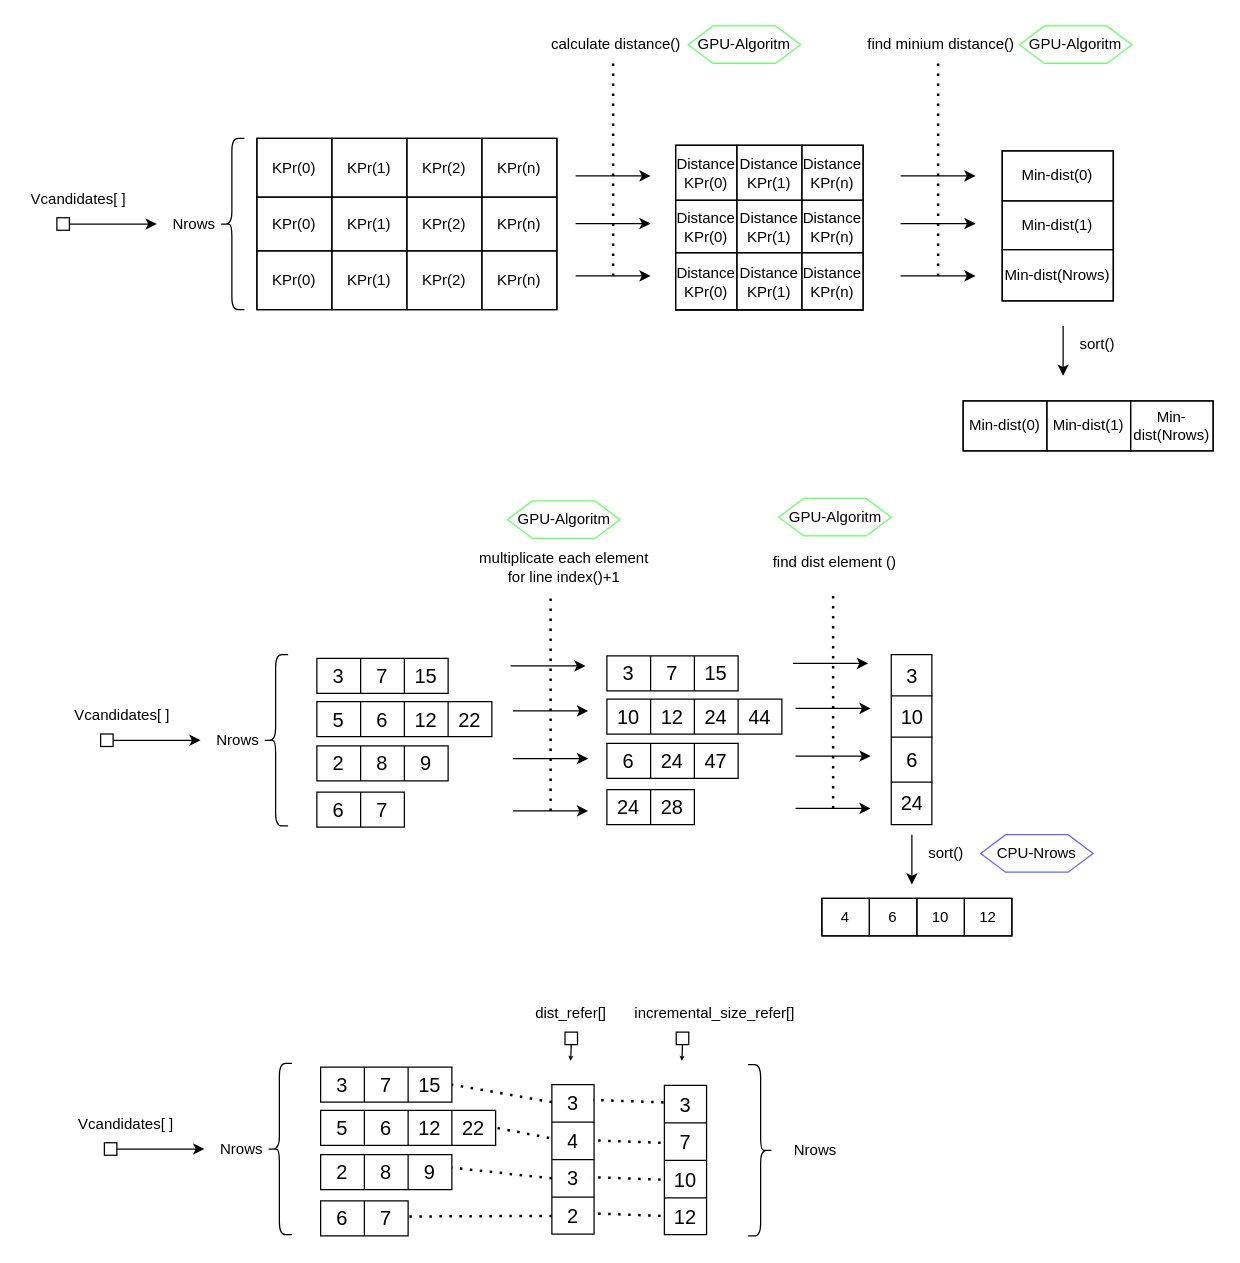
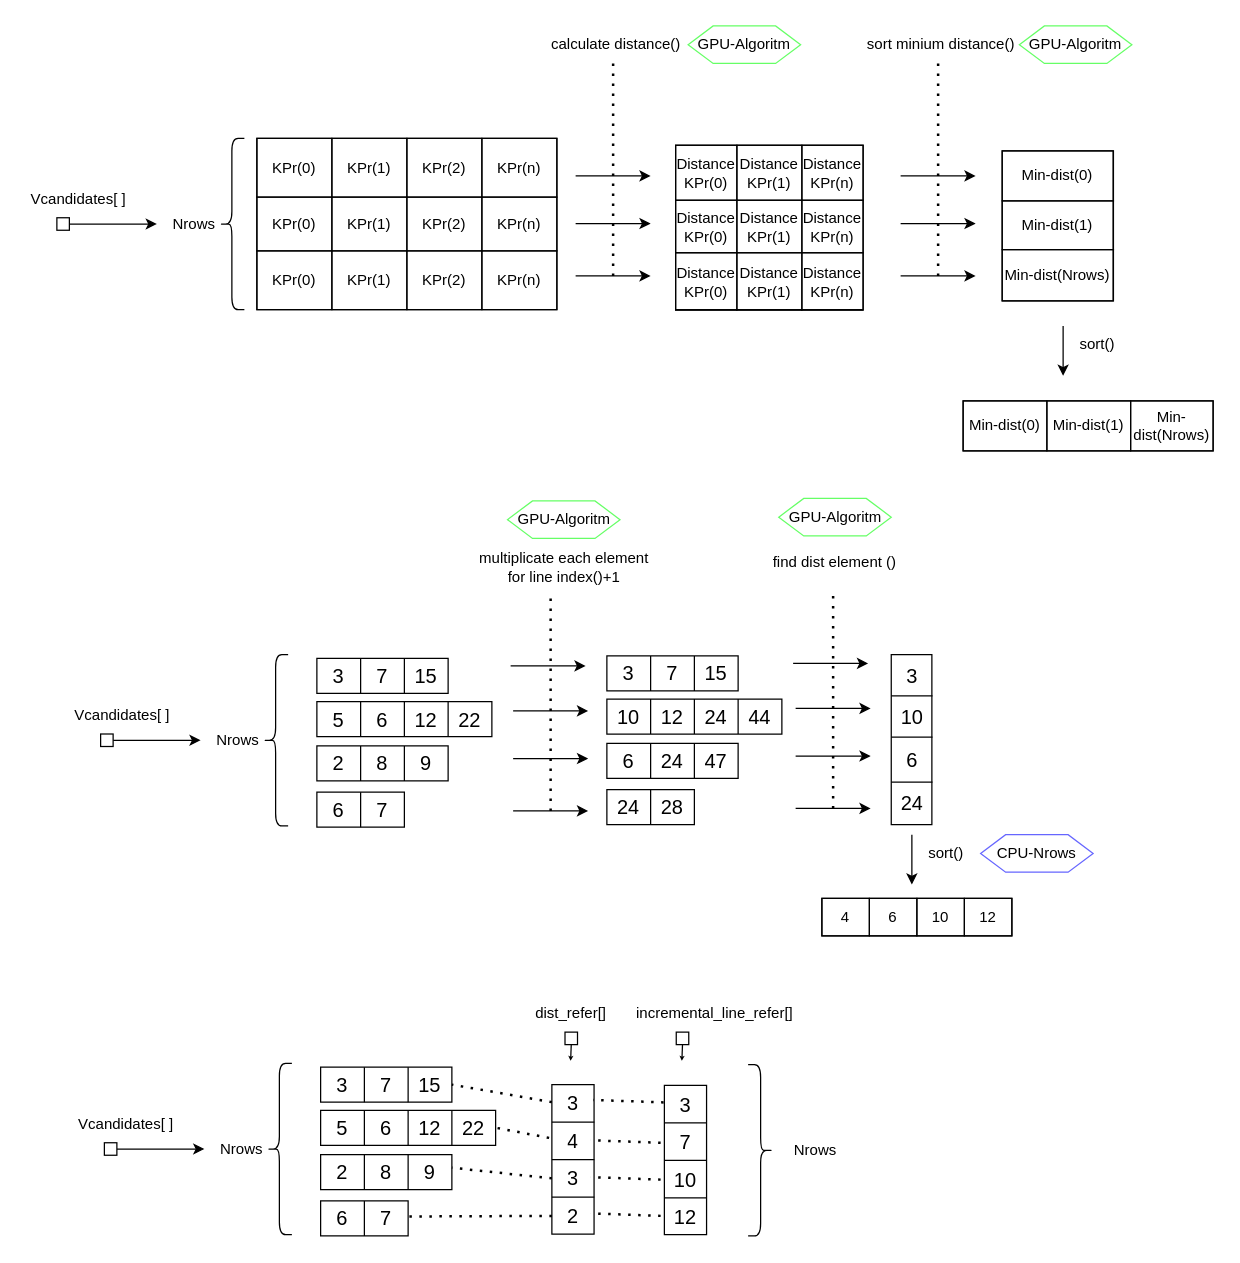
- <mxCell id="46" value="find minium distance()" style="text;html=1;align=center;verticalAlign=middle;whiteSpace=wrap;rounded=0;" parent="1" vertex="1"><mxGeometry x="690" y="20" width="125" height="30" as="geometry" /></mxCell>
+ <mxCell id="46" value="sort minium distance()" style="text;html=1;align=center;verticalAlign=middle;whiteSpace=wrap;rounded=0;" parent="1" vertex="1"><mxGeometry x="690" y="20" width="125" height="30" as="geometry" /></mxCell>
- <mxCell id="180" value="incremental_size_refer[]" style="text;html=1;align=center;verticalAlign=middle;whiteSpace=wrap;rounded=0;" parent="1" vertex="1"><mxGeometry x="496" y="795" width="151" height="30" as="geometry" /></mxCell>
+ <mxCell id="180" value="incremental_line_refer[]" style="text;html=1;align=center;verticalAlign=middle;whiteSpace=wrap;rounded=0;" parent="1" vertex="1"><mxGeometry x="496" y="795" width="151" height="30" as="geometry" /></mxCell>
